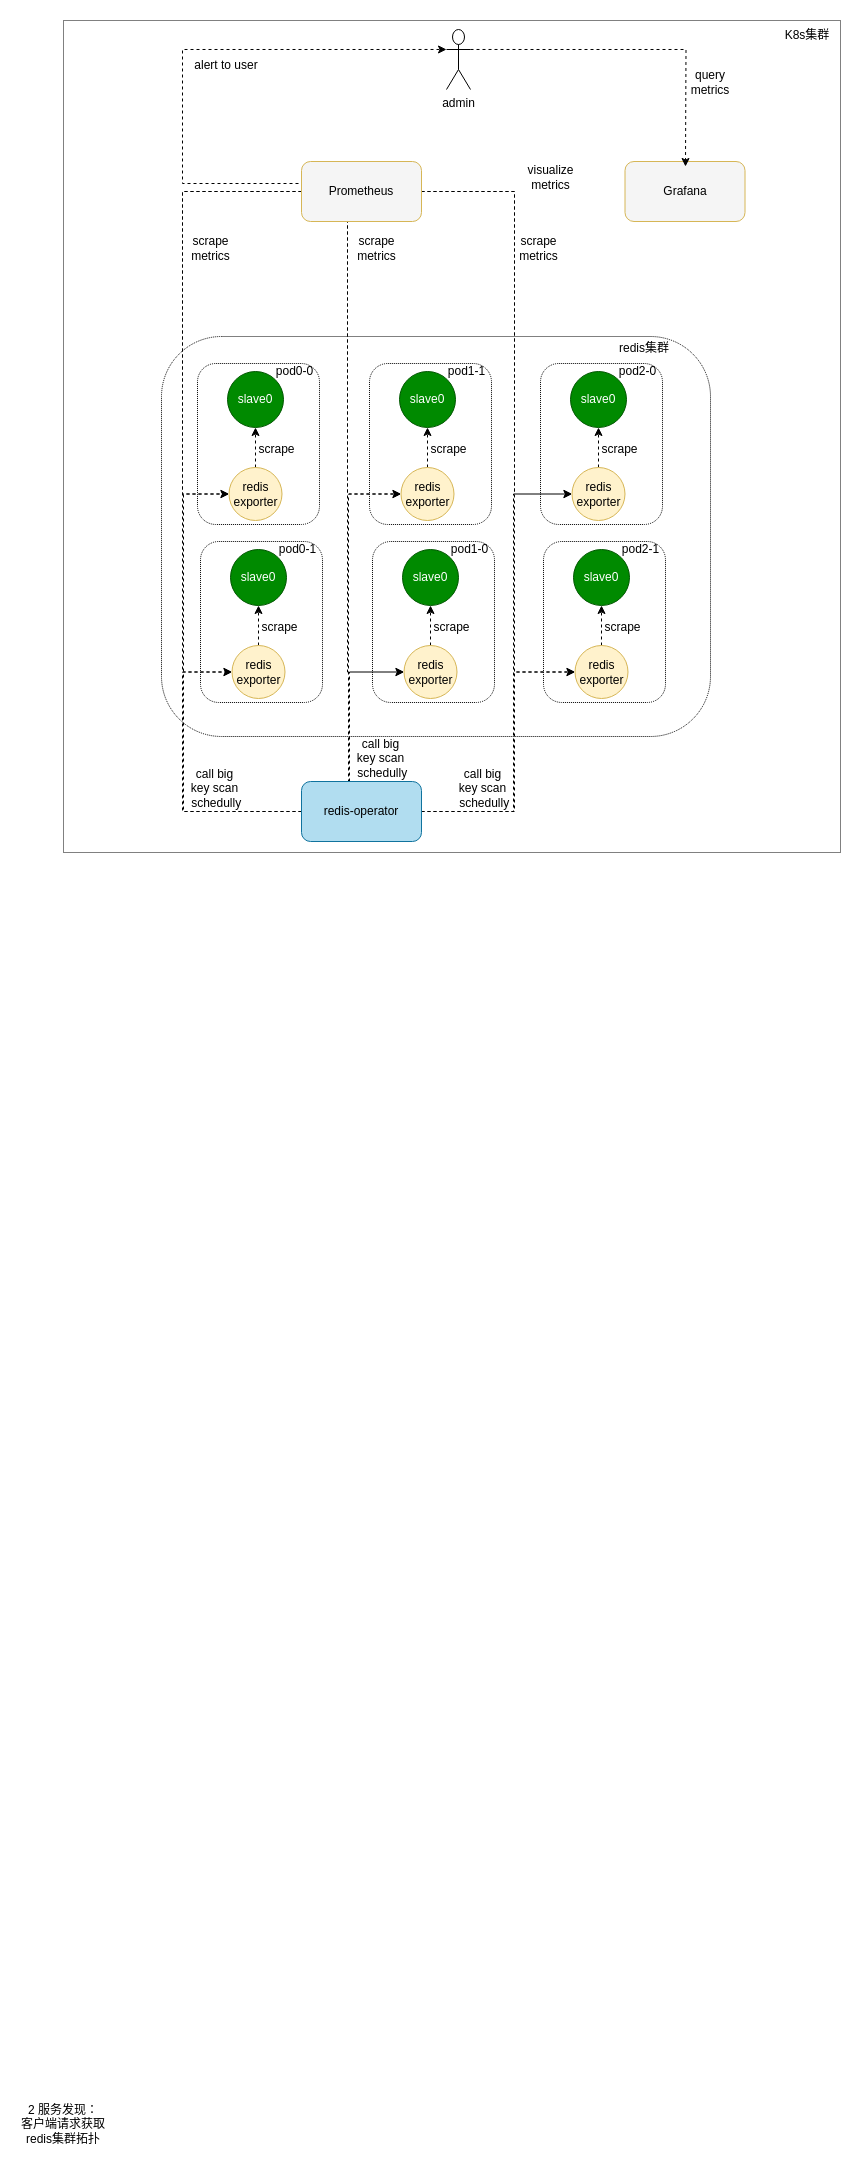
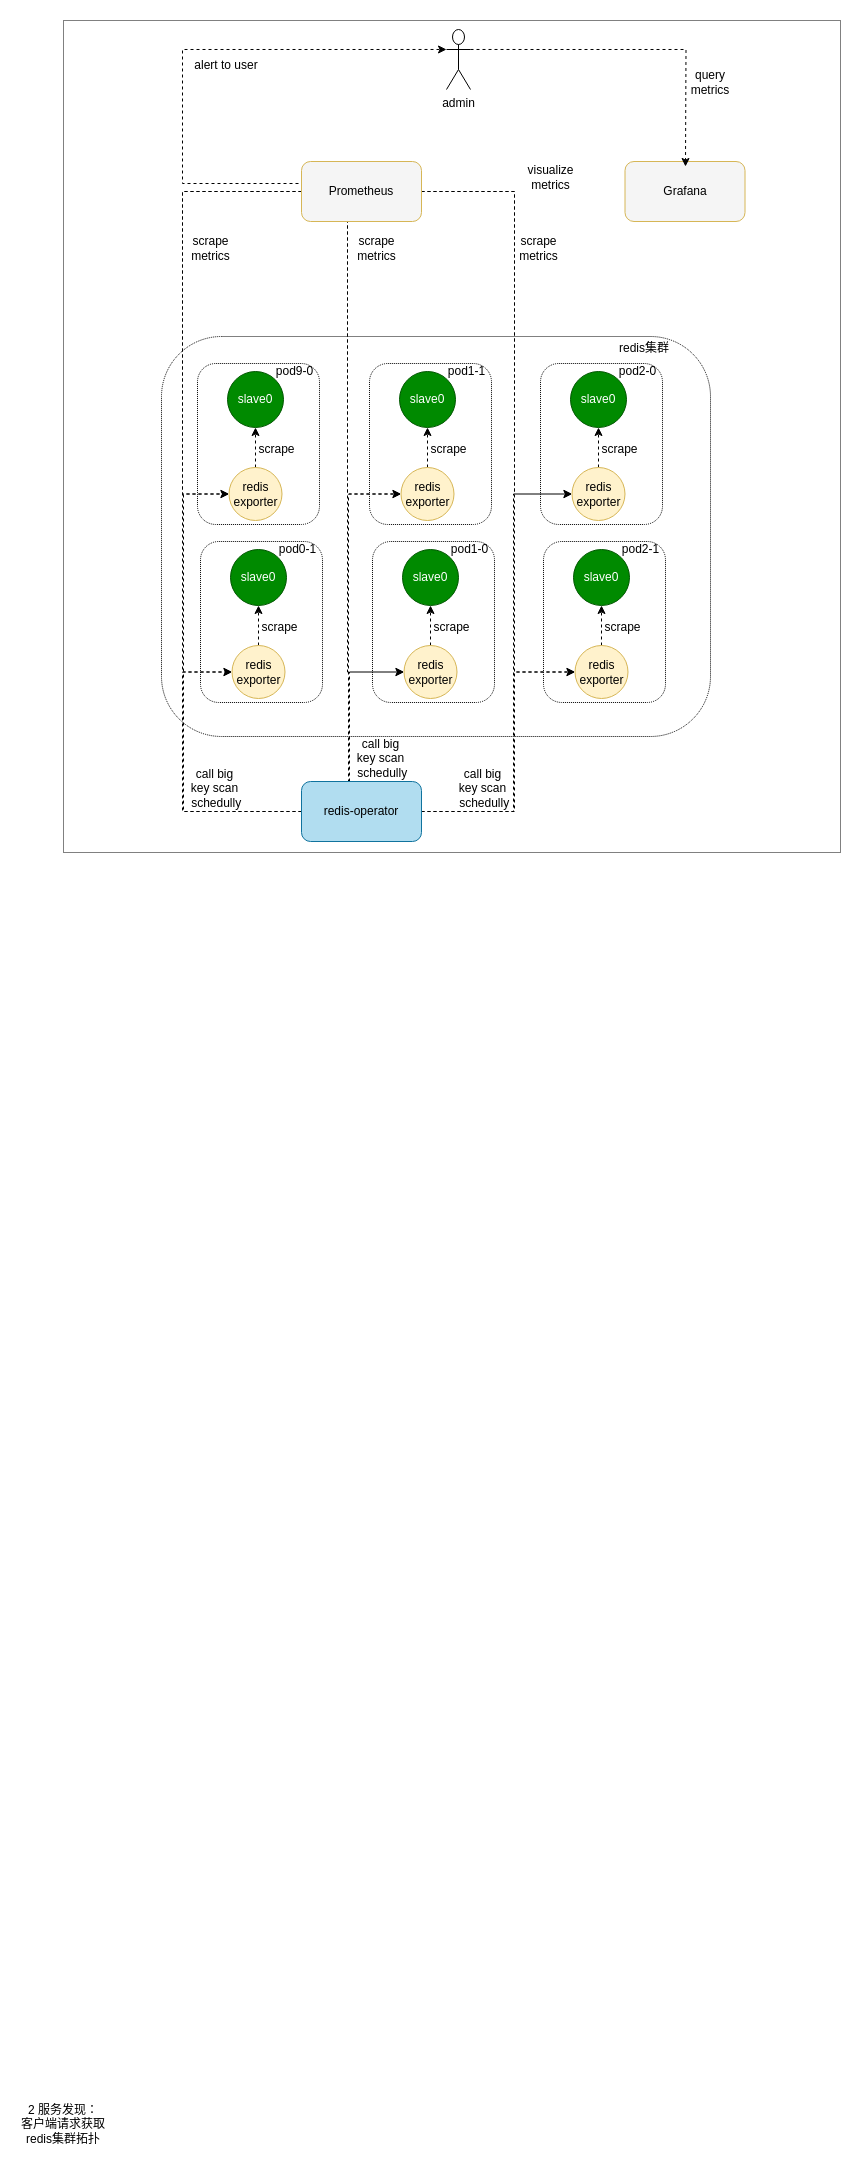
- <mxCell id="5" value="K8s集群" style="text;html=1;strokeColor=none;fillColor=none;align=center;verticalAlign=middle;whiteSpace=wrap;rounded=0;dashed=1;" parent="1" vertex="1"><mxGeometry x="777" y="20" width="60" height="30" as="geometry" /></mxCell>
- <mxCell id="38" value="pod0-0" style="text;html=1;strokeColor=none;fillColor=none;align=center;verticalAlign=middle;whiteSpace=wrap;rounded=0;" vertex="1" parent="1"><mxGeometry x="274" y="363" width="41" height="16" as="geometry" /></mxCell>
+ <mxCell id="38" value="pod9-0" style="text;html=1;strokeColor=none;fillColor=none;align=center;verticalAlign=middle;whiteSpace=wrap;rounded=0;" vertex="1" parent="1"><mxGeometry x="274" y="363" width="41" height="16" as="geometry" /></mxCell>
